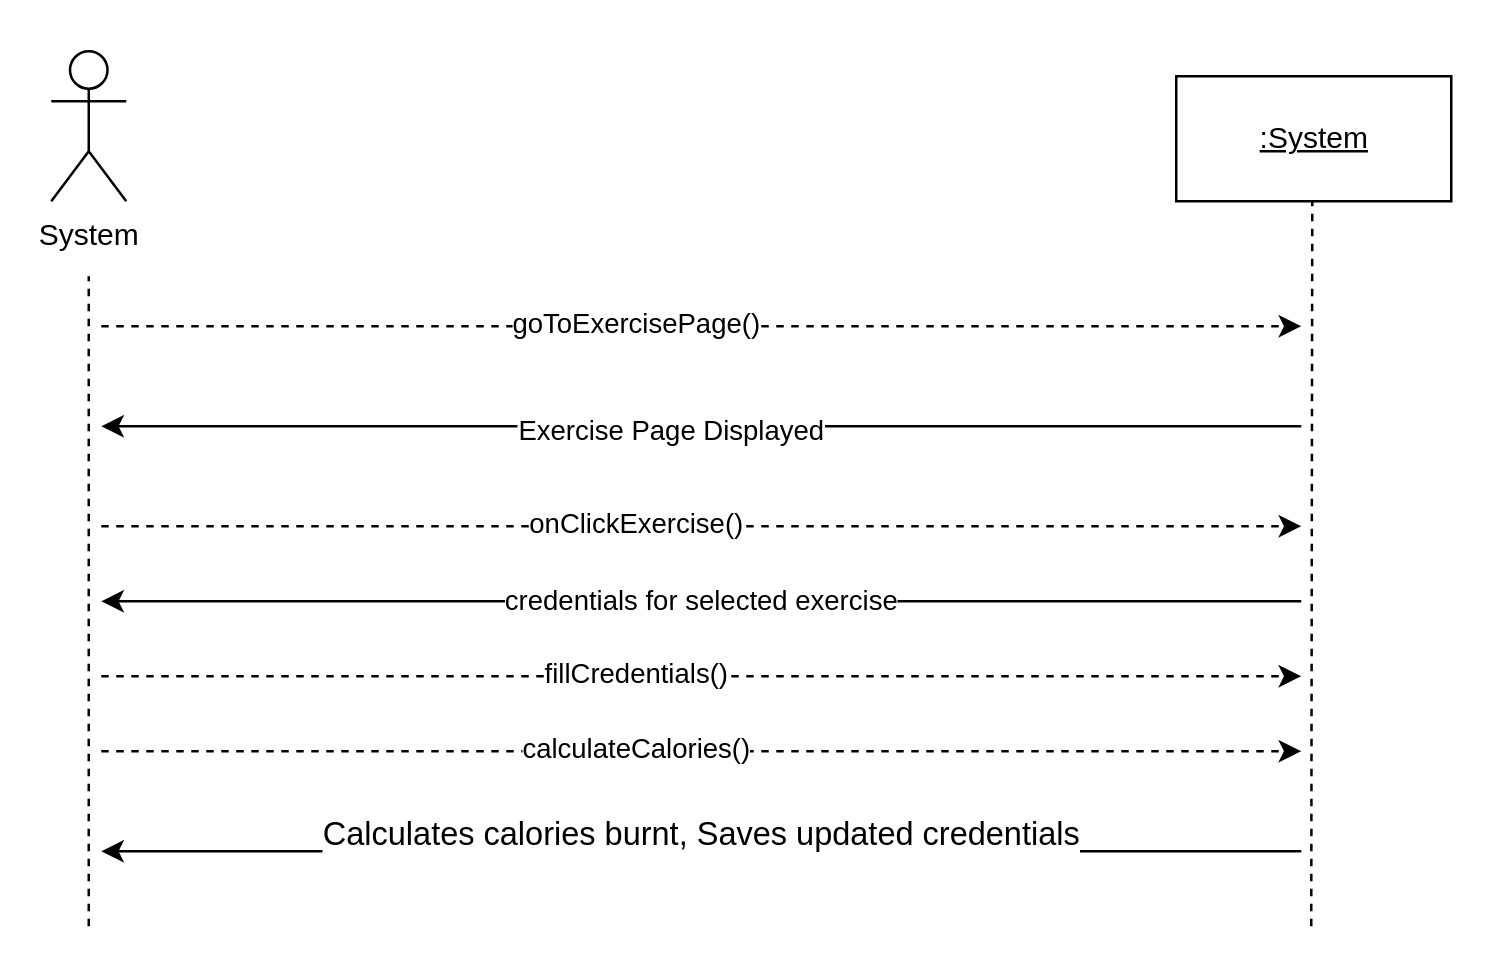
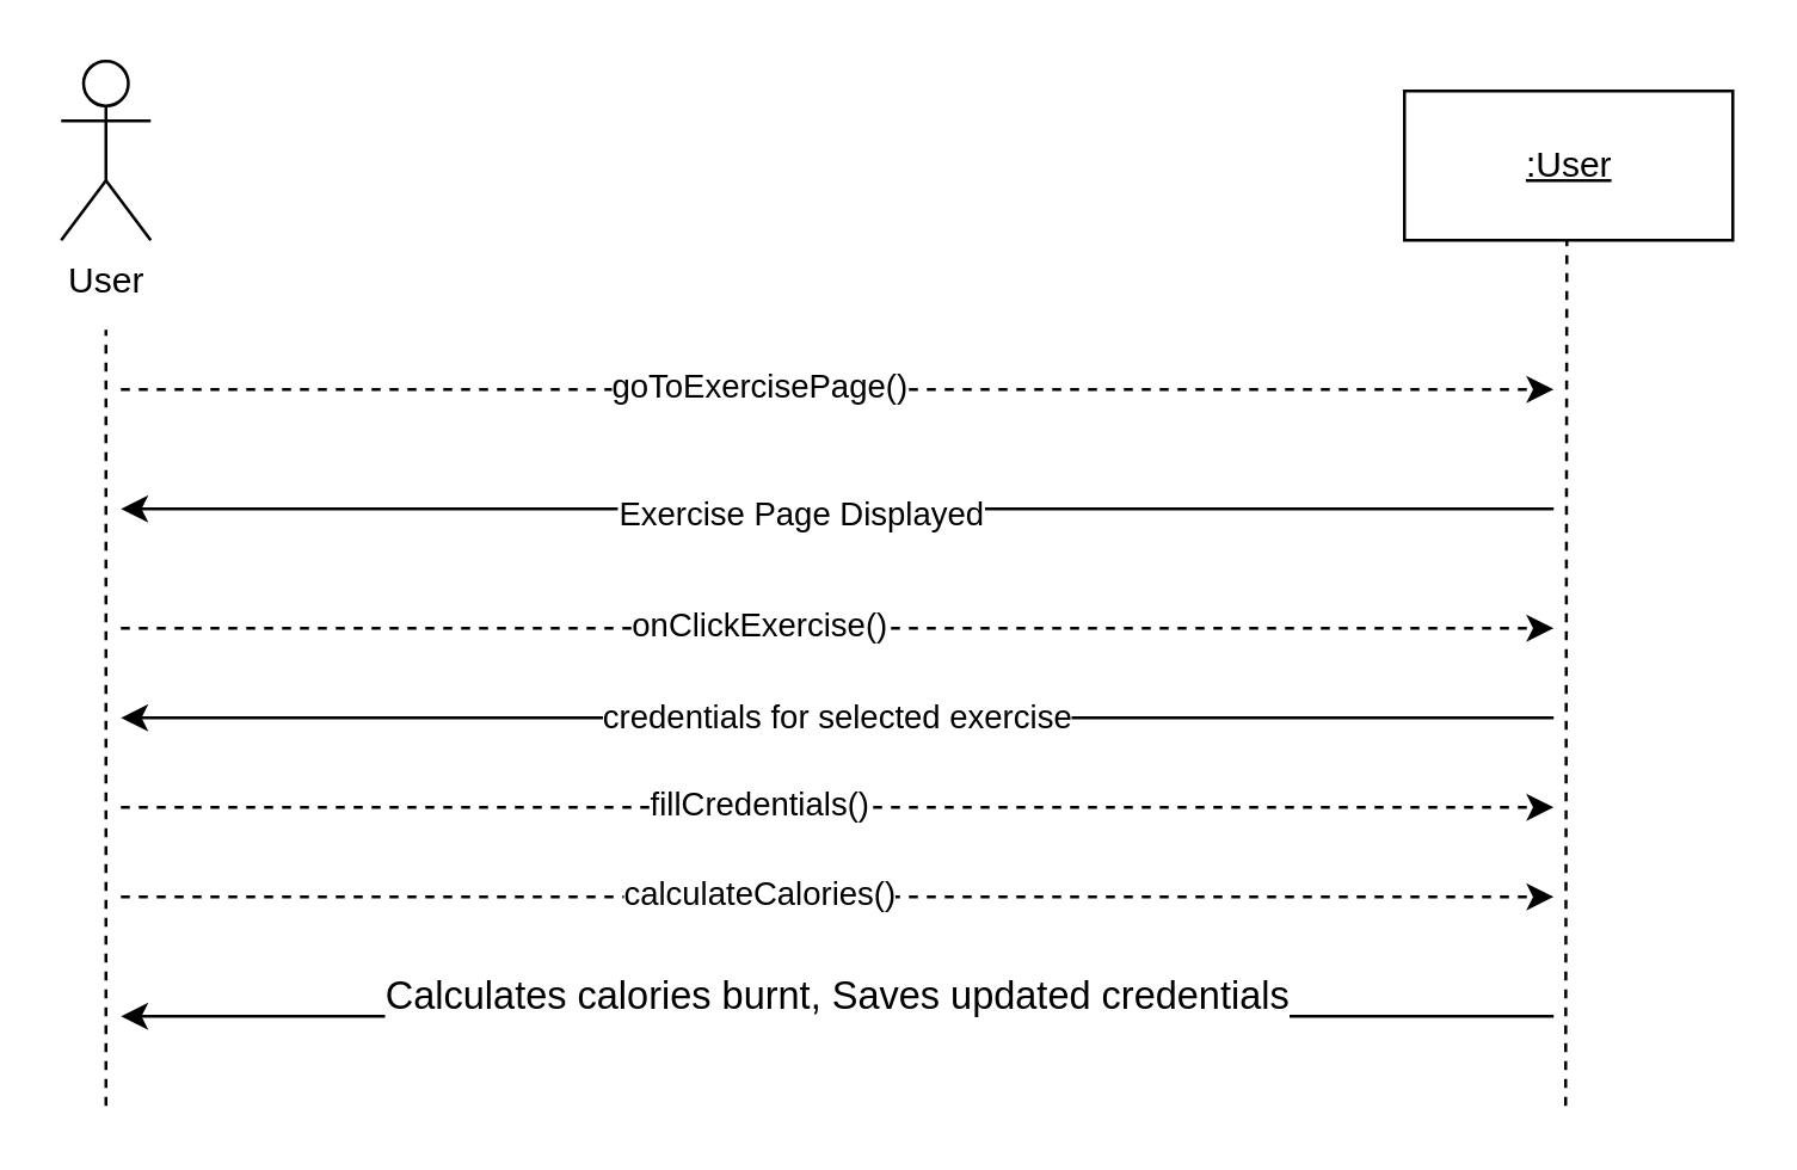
- <mxCell id="3" value="&lt;u&gt;:System&lt;/u&gt;" style="html=1;" vertex="1" parent="1"><mxGeometry x="470" y="30" width="110" height="50" as="geometry" /></mxCell>
+ <mxCell id="3" value="&lt;u&gt;:User&lt;/u&gt;" style="html=1;" vertex="1" parent="1"><mxGeometry x="470" y="30" width="110" height="50" as="geometry" /></mxCell>
- <mxCell id="2" value="System" style="shape=umlActor;verticalLabelPosition=bottom;verticalAlign=top;html=1;" vertex="1" parent="1"><mxGeometry x="20" y="20" width="30" height="60" as="geometry" /></mxCell>
+ <mxCell id="2" value="User" style="shape=umlActor;verticalLabelPosition=bottom;verticalAlign=top;html=1;" vertex="1" parent="1"><mxGeometry x="20" y="20" width="30" height="60" as="geometry" /></mxCell>
